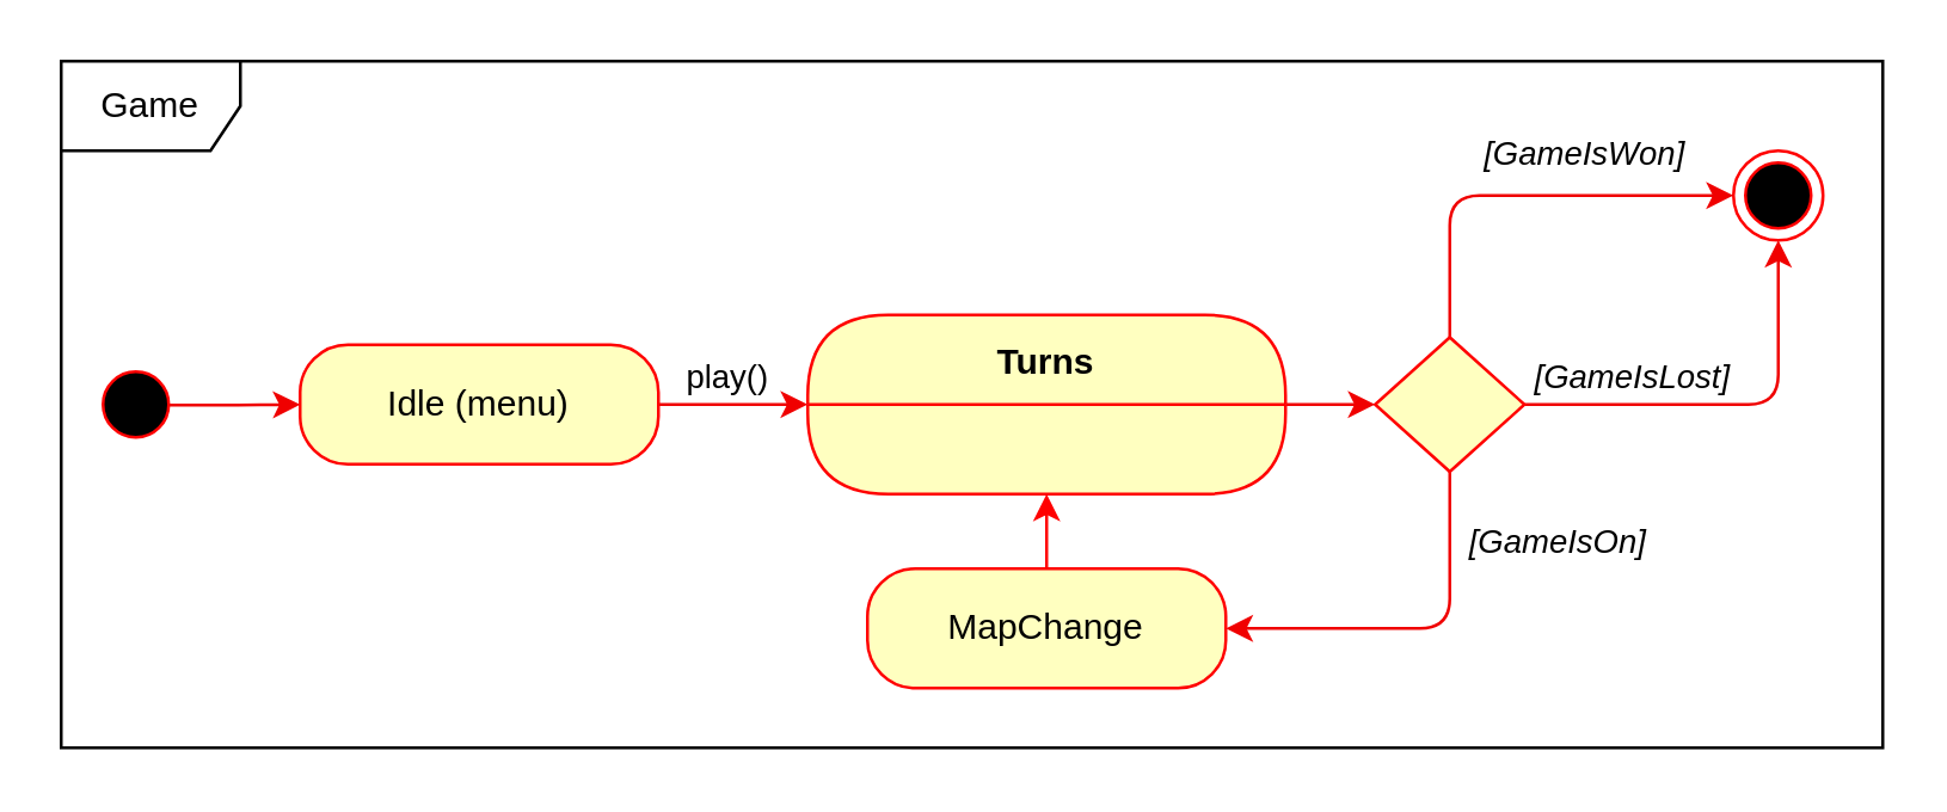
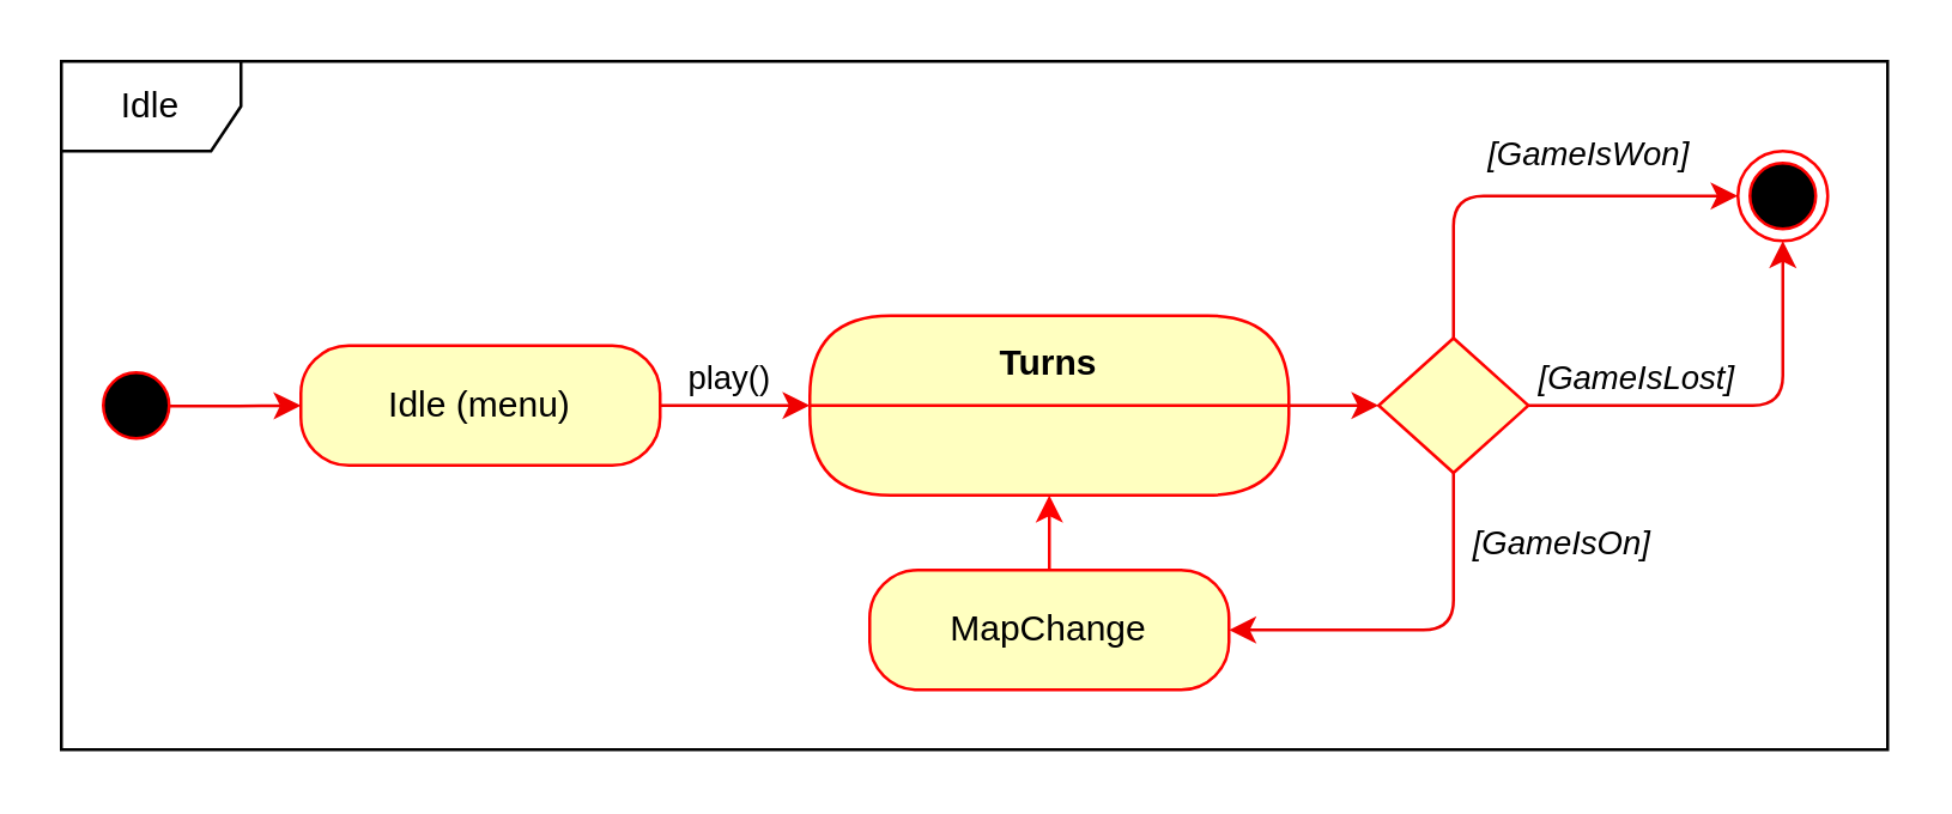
- <mxCell id="19" value="Game" style="shape=umlFrame;whiteSpace=wrap;html=1;pointerEvents=0;" vertex="1" parent="1"><mxGeometry x="20" y="20" width="610" height="230" as="geometry" /></mxCell>
+ <mxCell id="19" value="Idle" style="shape=umlFrame;whiteSpace=wrap;html=1;pointerEvents=0;" vertex="1" parent="1"><mxGeometry x="20" y="20" width="610" height="230" as="geometry" /></mxCell>
